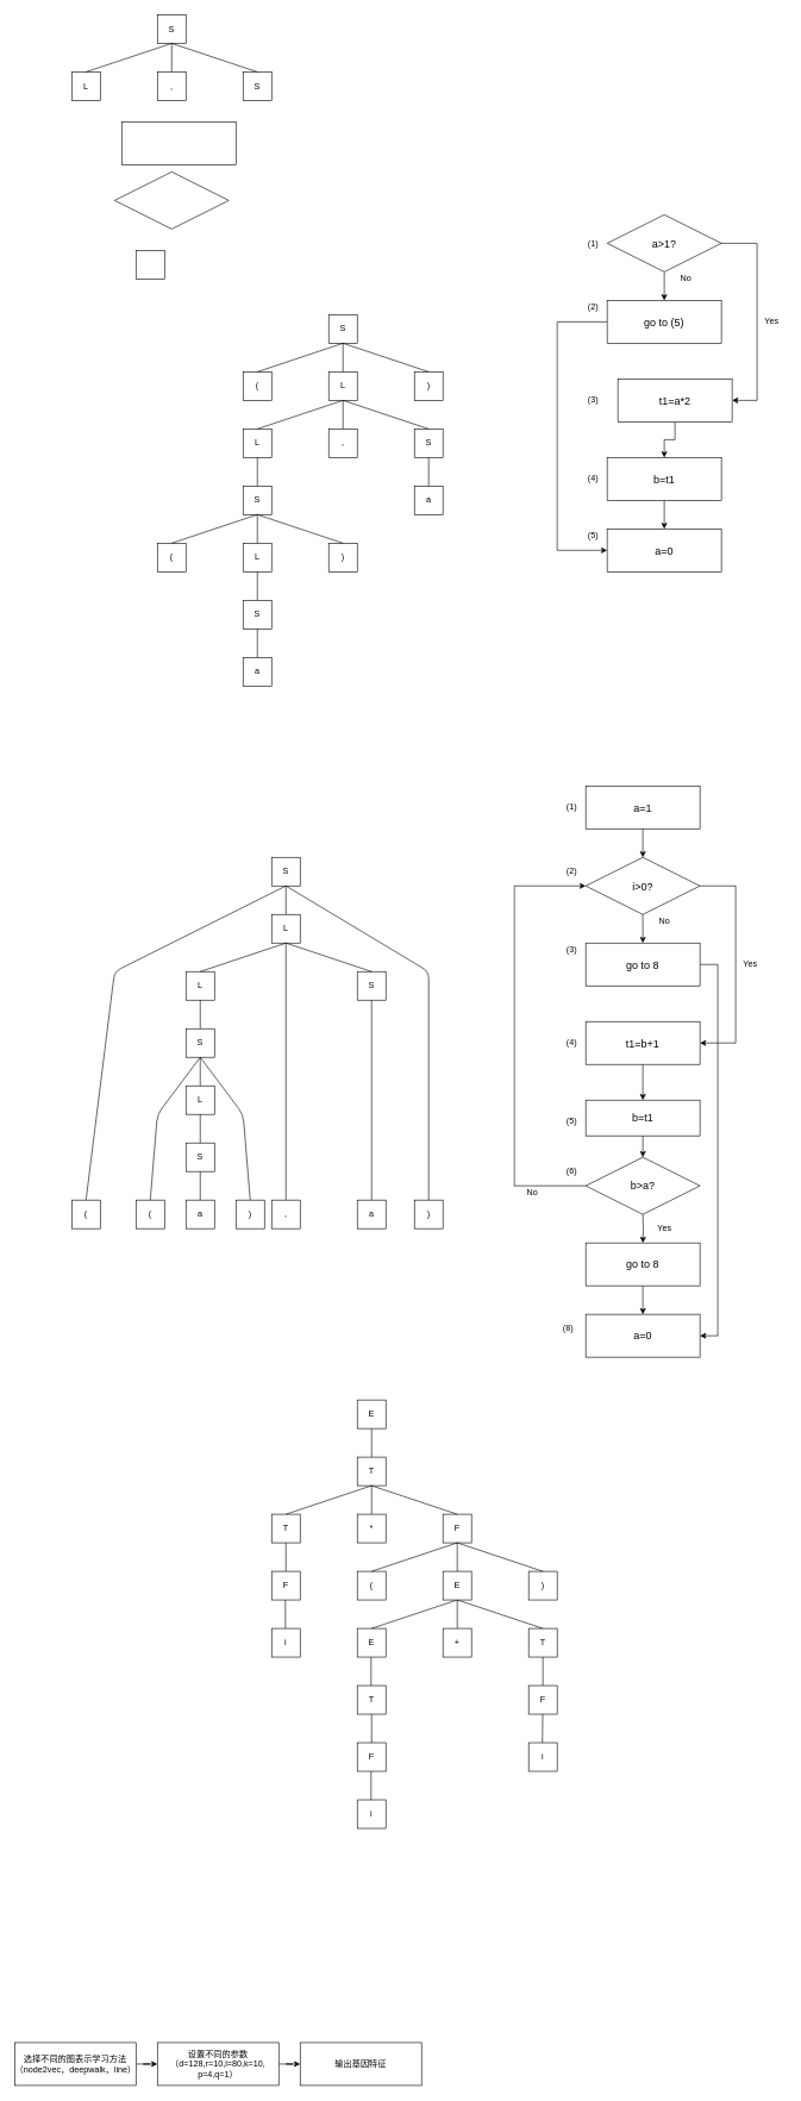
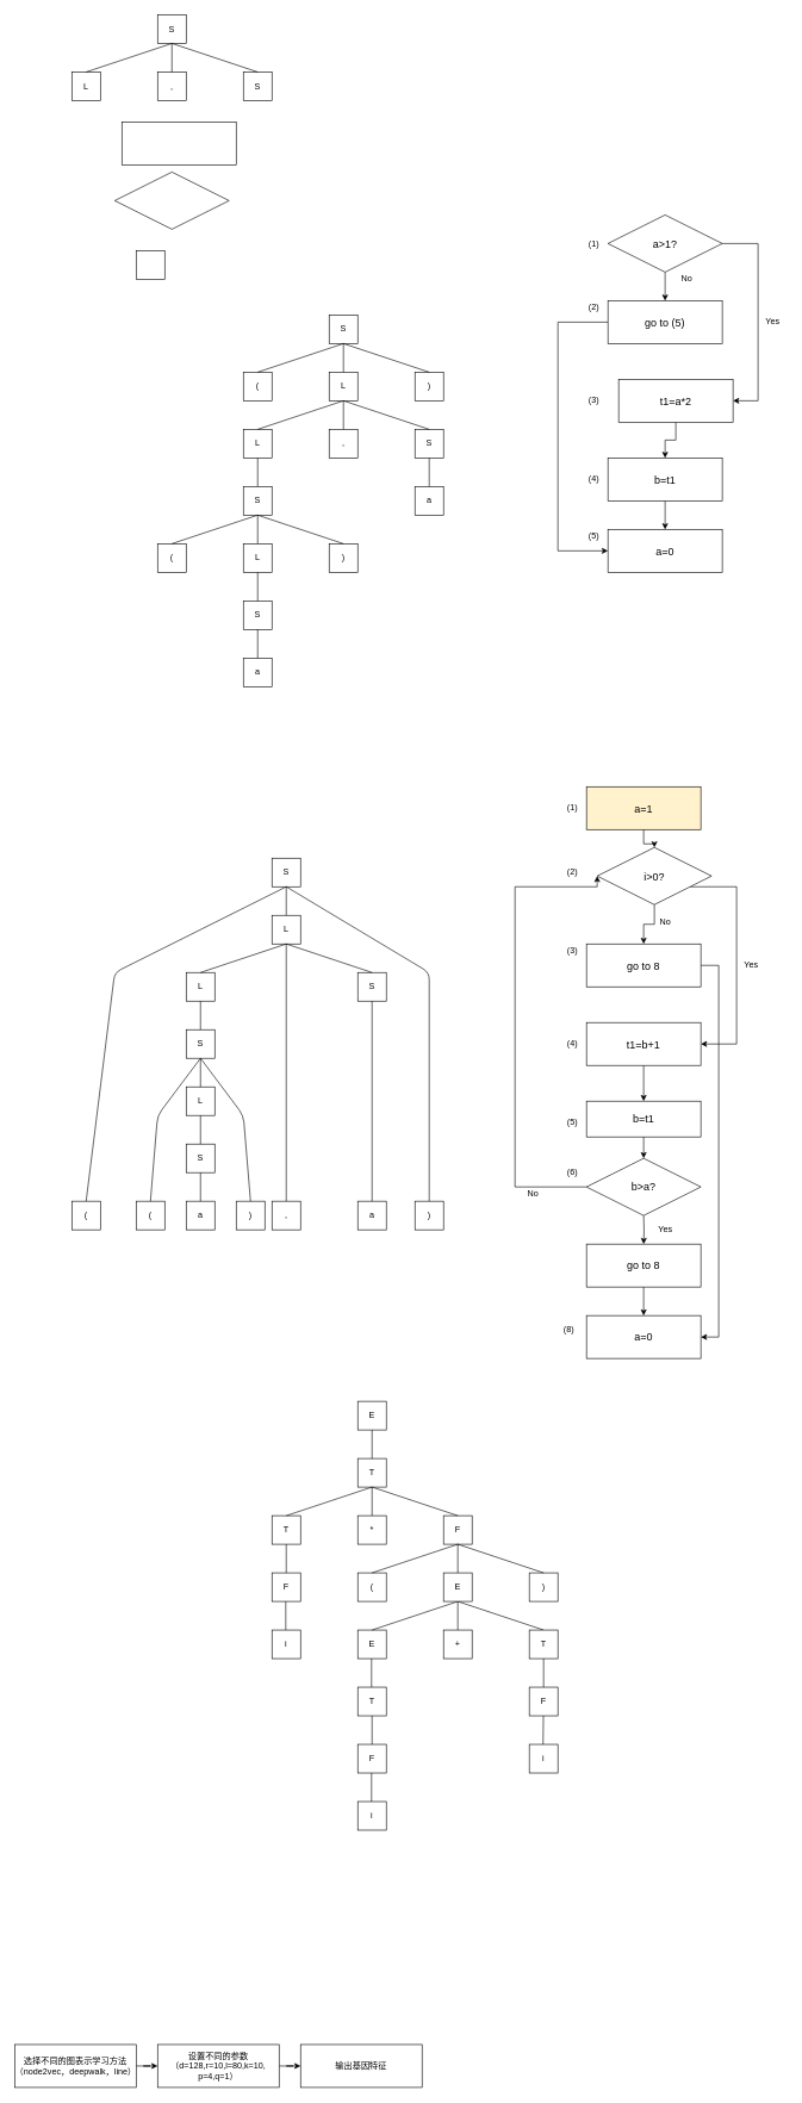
- <mxCell id="42" value="&lt;font style=&quot;font-size: 15px&quot;&gt;a=1&lt;/font&gt;" style="rounded=0;whiteSpace=wrap;html=1;" parent="1" vertex="1"><mxGeometry x="820" y="1100" width="160" height="60" as="geometry" /></mxCell>
+ <mxCell id="42" value="&lt;font style=&quot;font-size: 15px&quot;&gt;a=1&lt;/font&gt;" style="rounded=0;whiteSpace=wrap;html=1;fillColor=#fff2cc;" parent="1" vertex="1"><mxGeometry x="820" y="1100" width="160" height="60" as="geometry" /></mxCell>
- <mxCell id="25" value="&lt;font style=&quot;font-size: 15px&quot;&gt;&lt;font style=&quot;vertical-align: inherit&quot;&gt;&lt;font style=&quot;vertical-align: inherit&quot;&gt;i&amp;gt;0?&lt;/font&gt;&lt;/font&gt;&lt;/font&gt;" style="rhombus;whiteSpace=wrap;html=1;" parent="1" vertex="1"><mxGeometry x="820" y="1200" width="160" height="80" as="geometry" /></mxCell>
+ <mxCell id="25" value="&lt;font style=&quot;font-size: 15px&quot;&gt;&lt;font style=&quot;vertical-align: inherit&quot;&gt;&lt;font style=&quot;vertical-align: inherit&quot;&gt;i&amp;gt;0?&lt;/font&gt;&lt;/font&gt;&lt;/font&gt;" style="rhombus;whiteSpace=wrap;html=1;" parent="1" vertex="1"><mxGeometry x="835" y="1185" width="160" height="80" as="geometry" /></mxCell>
